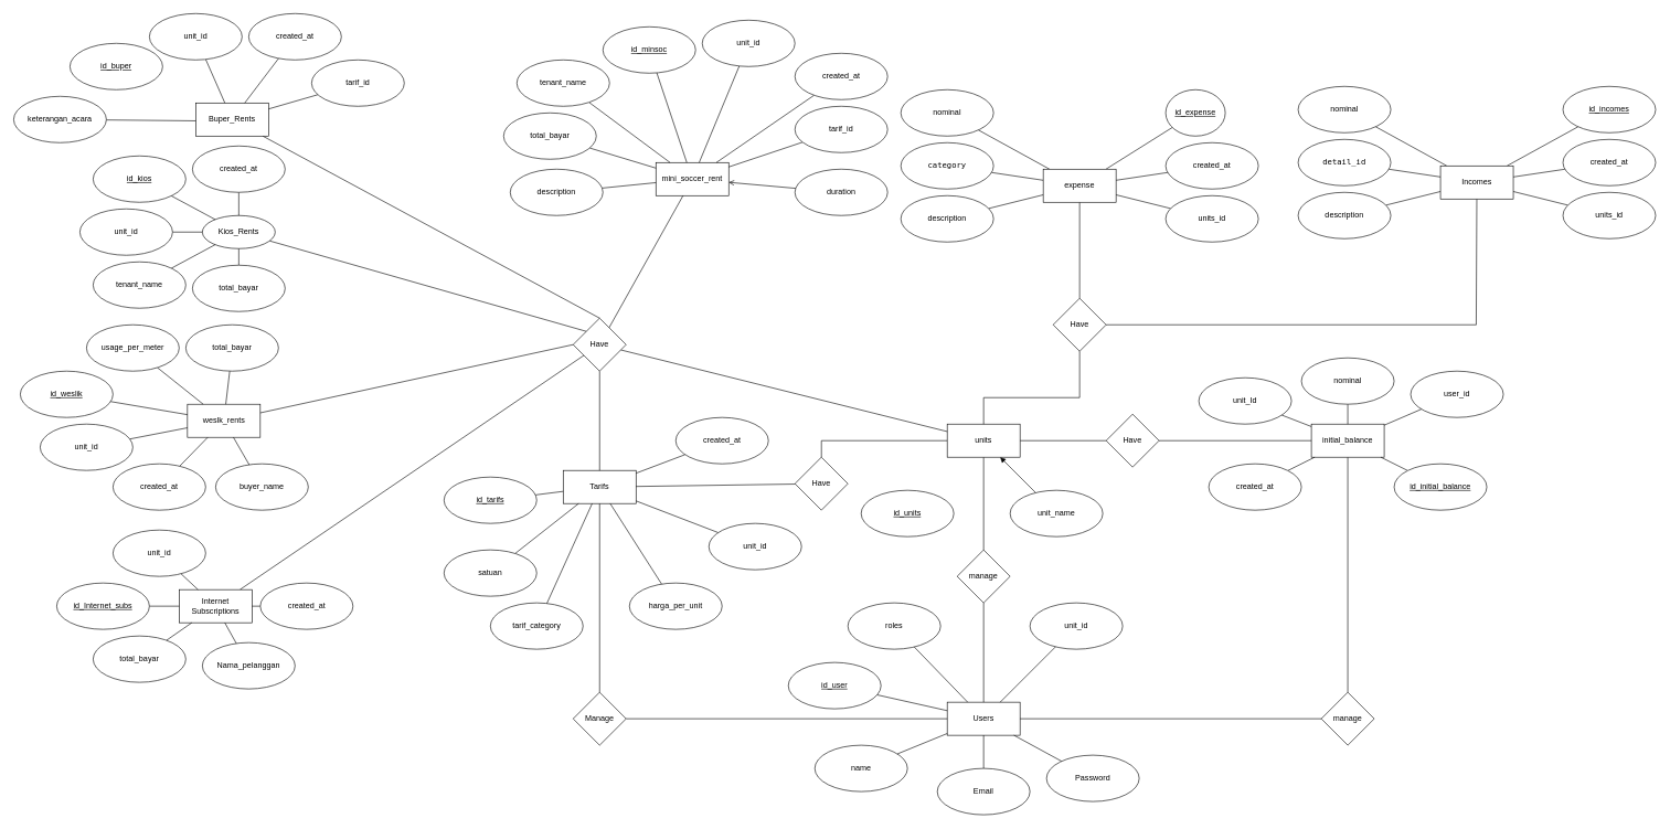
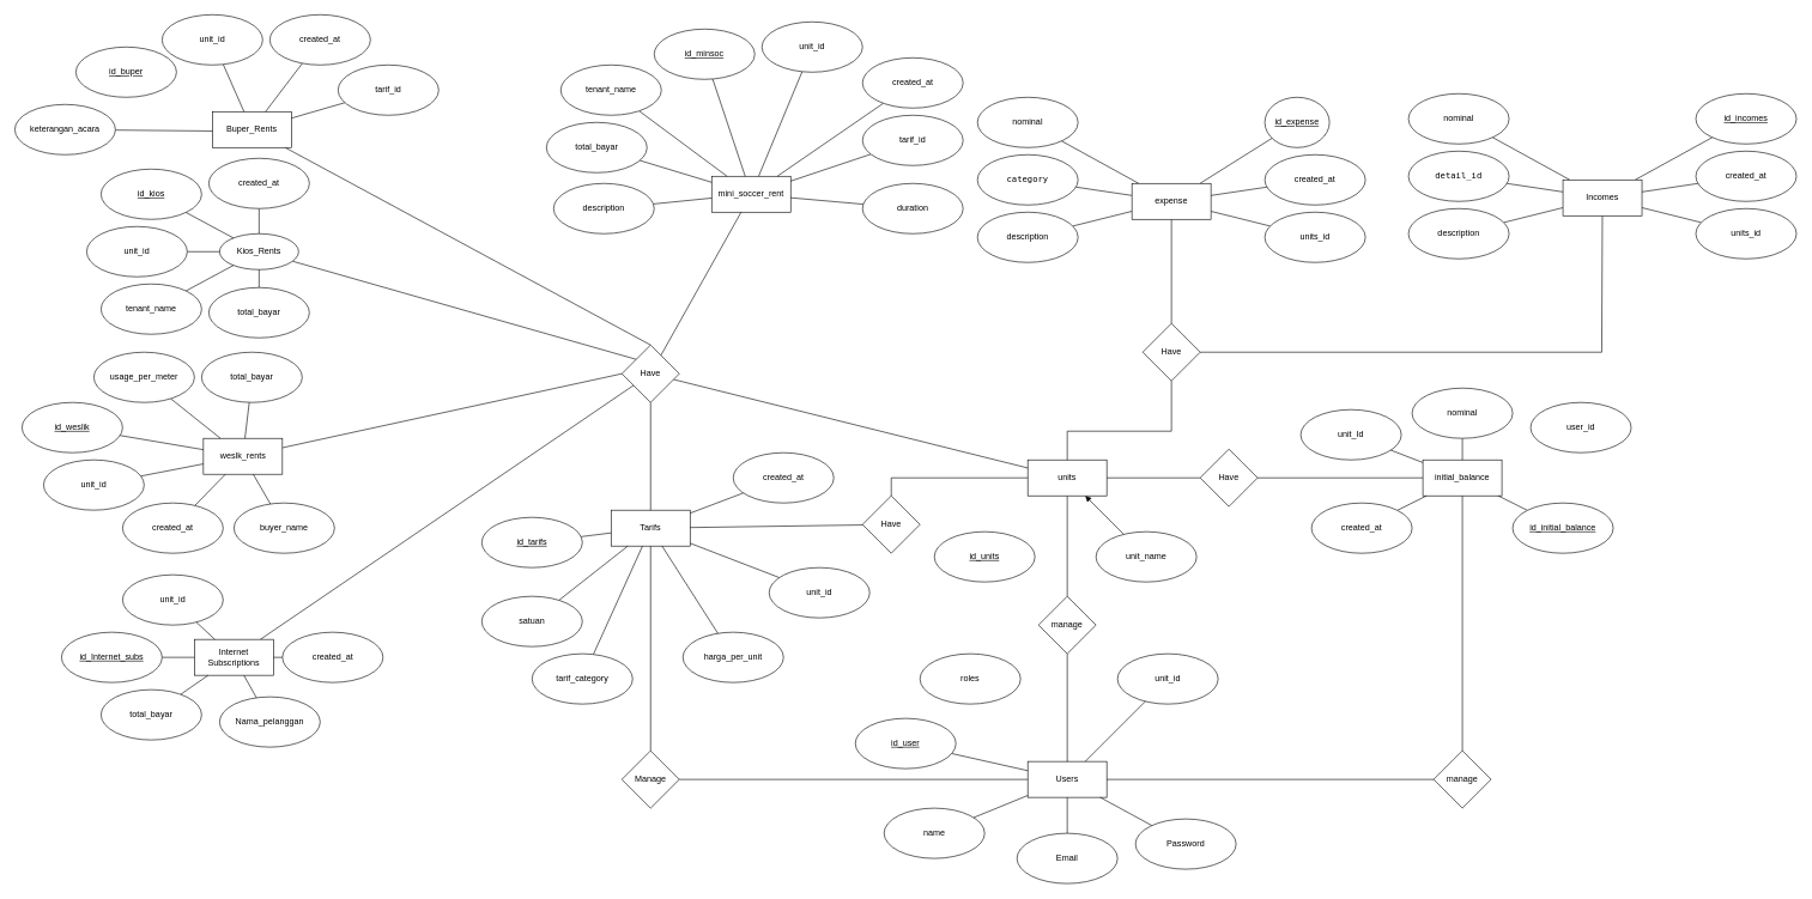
- <mxCell id="97" style="edgeStyle=none;rounded=0;orthogonalLoop=1;jettySize=auto;html=1;endArrow=open;startFill=0;" edge="1" parent="1" source="98" target="88"><mxGeometry relative="1" as="geometry" /></mxCell>
+ <mxCell id="97" style="edgeStyle=none;rounded=0;orthogonalLoop=1;jettySize=auto;html=1;endArrow=none;startFill=0;" edge="1" parent="1" source="98" target="88"><mxGeometry relative="1" as="geometry" /></mxCell>
- <mxCell id="46" style="edgeStyle=none;rounded=0;orthogonalLoop=1;jettySize=auto;html=1;endArrow=none;startFill=0;" edge="1" parent="1" source="47" target="40"><mxGeometry relative="1" as="geometry" /></mxCell>
- <mxCell id="11" style="edgeStyle=none;rounded=0;orthogonalLoop=1;jettySize=auto;html=1;endArrow=none;startFill=0;" edge="1" parent="1" source="12" target="2"><mxGeometry relative="1" as="geometry" /></mxCell>
